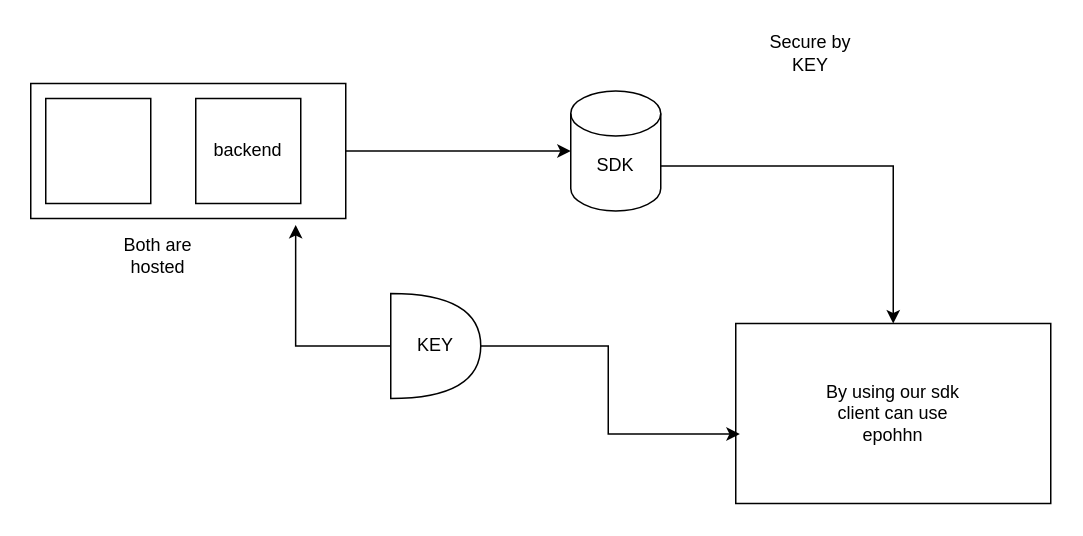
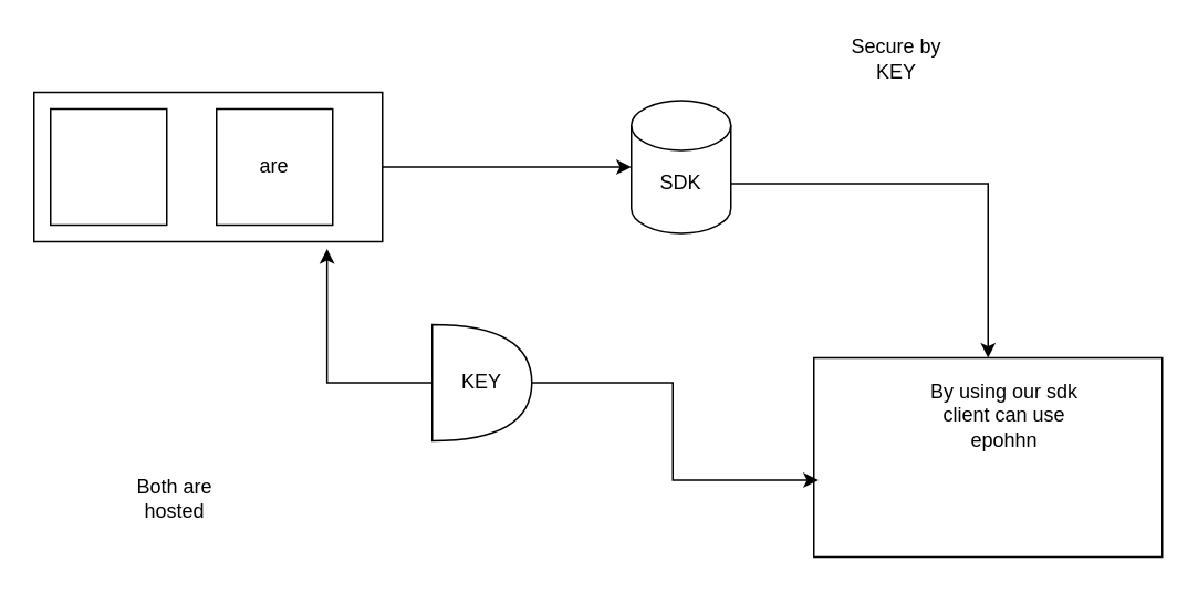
- <mxCell id="6" value="backend" style="text;html=1;strokeColor=none;fillColor=none;align=center;verticalAlign=middle;whiteSpace=wrap;rounded=0;" vertex="1" parent="1"><mxGeometry x="135" y="85" width="60" height="30" as="geometry" /></mxCell>
+ <mxCell id="6" value="are" style="text;html=1;strokeColor=none;fillColor=none;align=center;verticalAlign=middle;whiteSpace=wrap;rounded=0;" vertex="1" parent="1"><mxGeometry x="135" y="85" width="60" height="30" as="geometry" /></mxCell>
- <mxCell id="7" value="Both are hosted" style="text;html=1;strokeColor=none;fillColor=none;align=center;verticalAlign=middle;whiteSpace=wrap;rounded=0;" vertex="1" parent="1"><mxGeometry x="75" y="155" width="60" height="30" as="geometry" /></mxCell>
+ <mxCell id="7" value="Both are hosted" style="text;html=1;strokeColor=none;fillColor=none;align=center;verticalAlign=middle;whiteSpace=wrap;rounded=0;" vertex="1" parent="1"><mxGeometry x="75" y="285" width="60" height="30" as="geometry" /></mxCell>
- <mxCell id="12" value="By using our sdk client can use epohhn" style="text;html=1;strokeColor=none;fillColor=none;align=center;verticalAlign=middle;whiteSpace=wrap;rounded=0;" vertex="1" parent="1"><mxGeometry x="545" y="260" width="100" height="30" as="geometry" /></mxCell>
+ <mxCell id="12" value="By using our sdk client can use epohhn" style="text;html=1;strokeColor=none;fillColor=none;align=center;verticalAlign=middle;whiteSpace=wrap;rounded=0;" vertex="1" parent="1"><mxGeometry x="555" y="235" width="100" height="30" as="geometry" /></mxCell>
